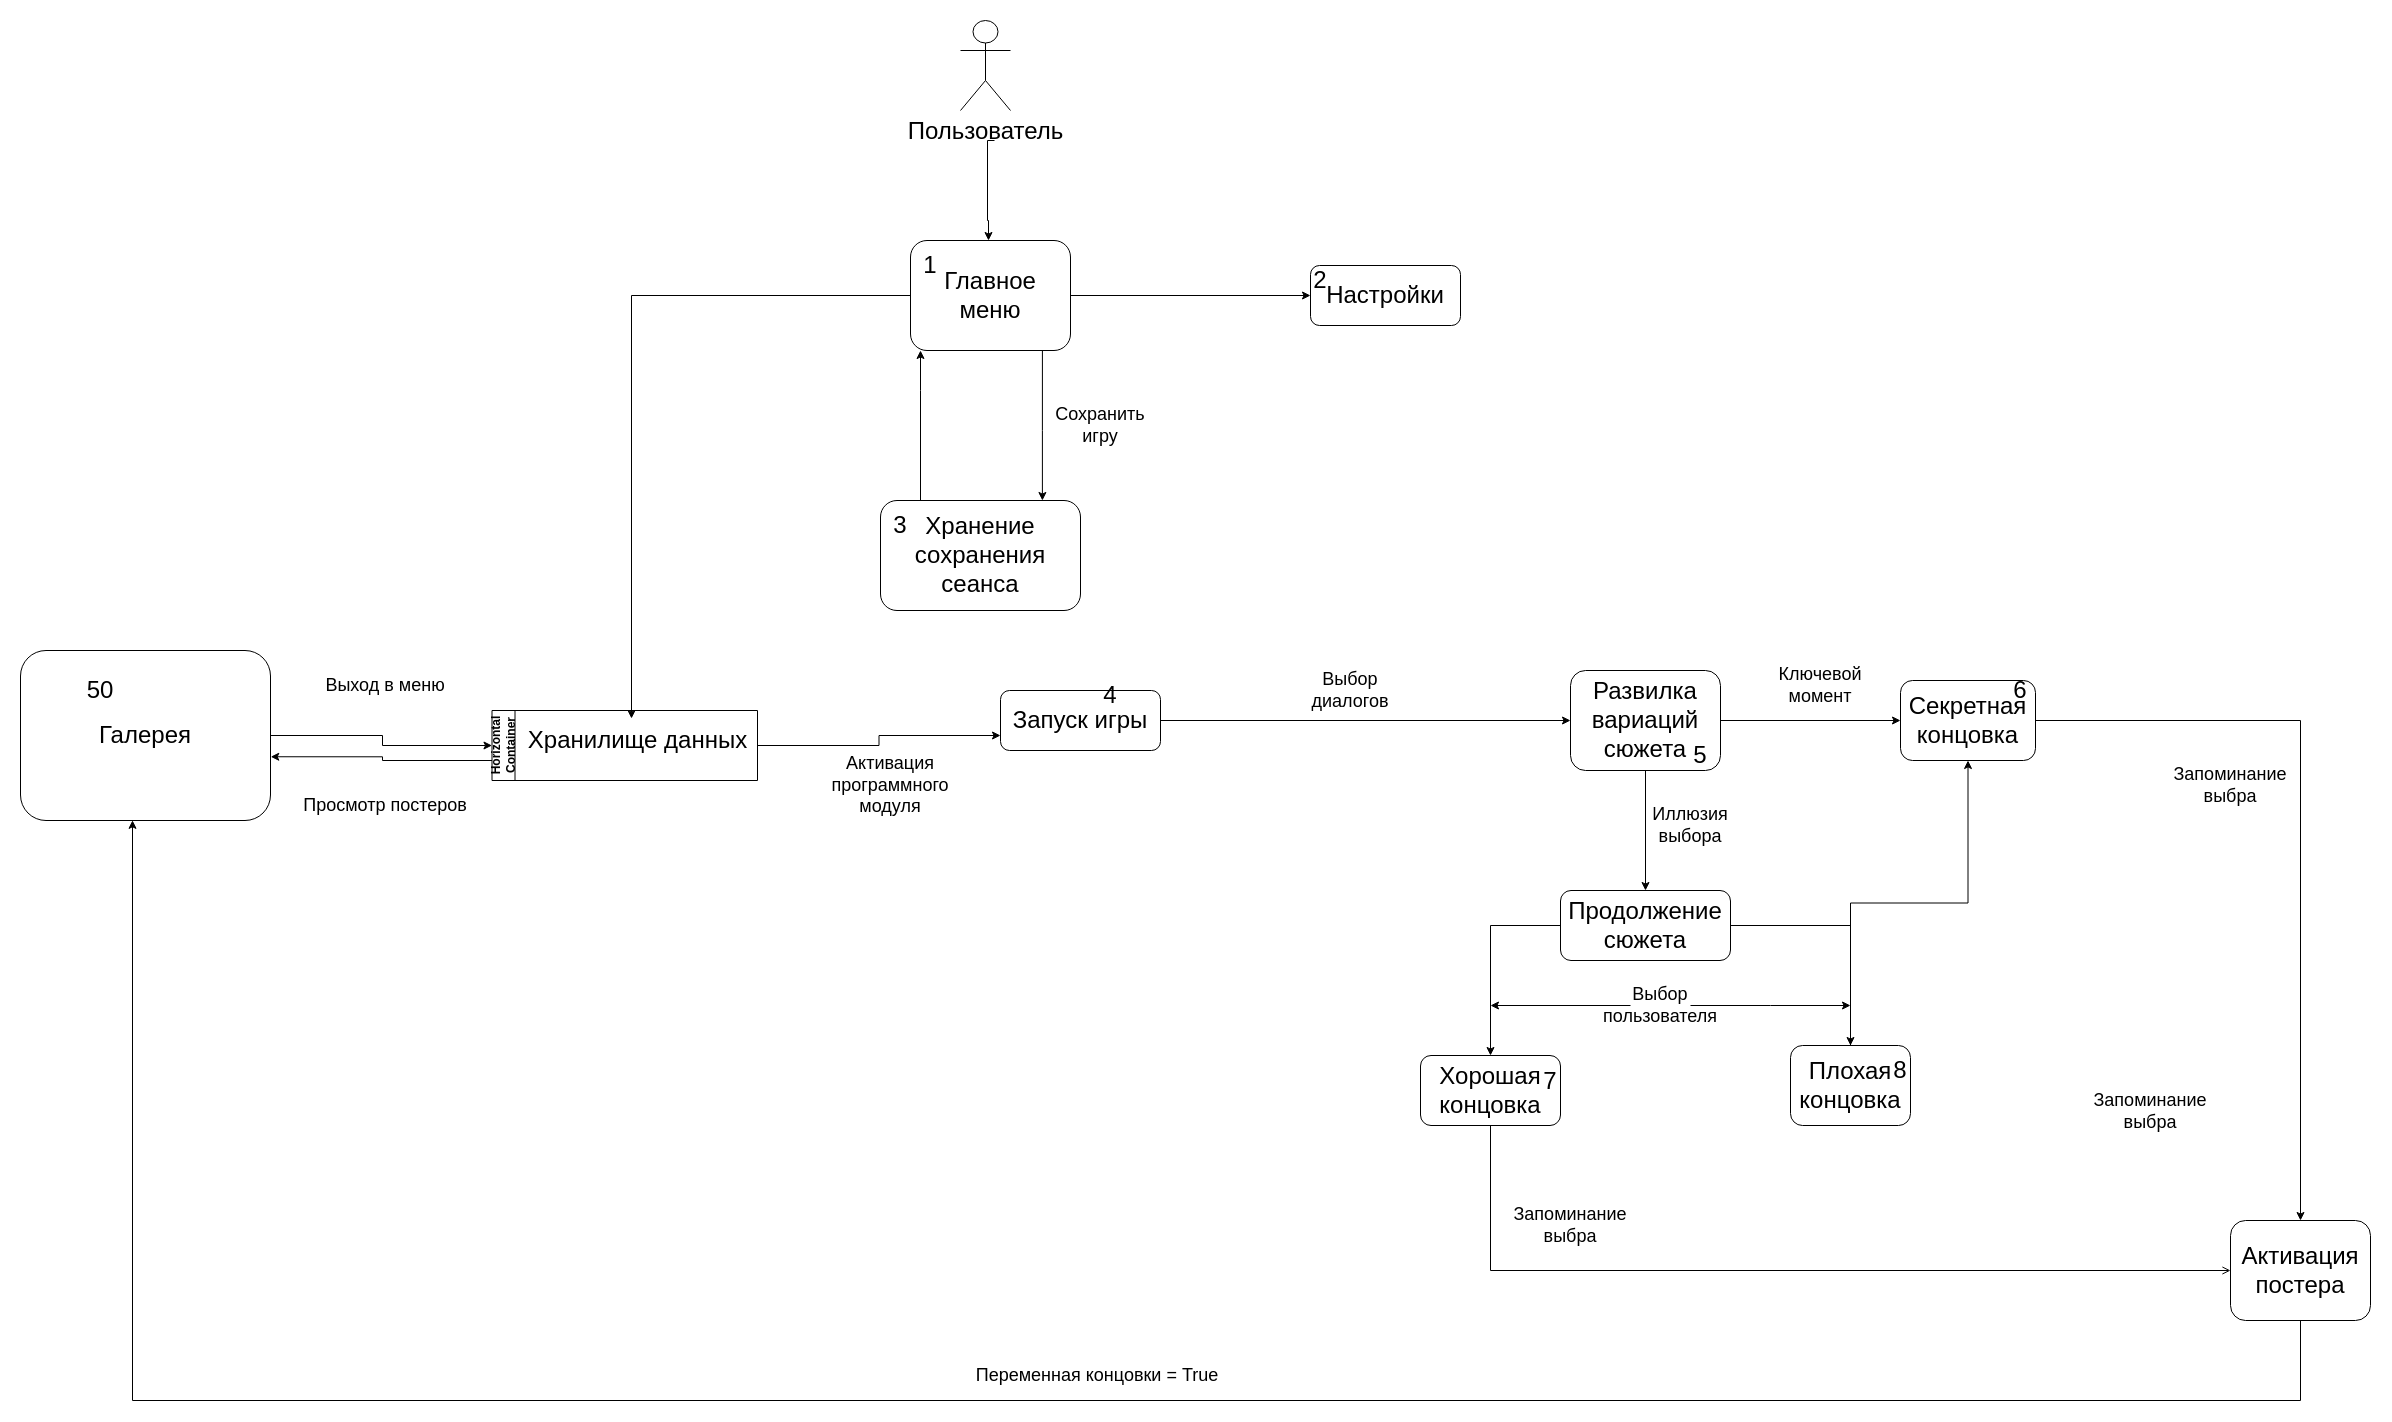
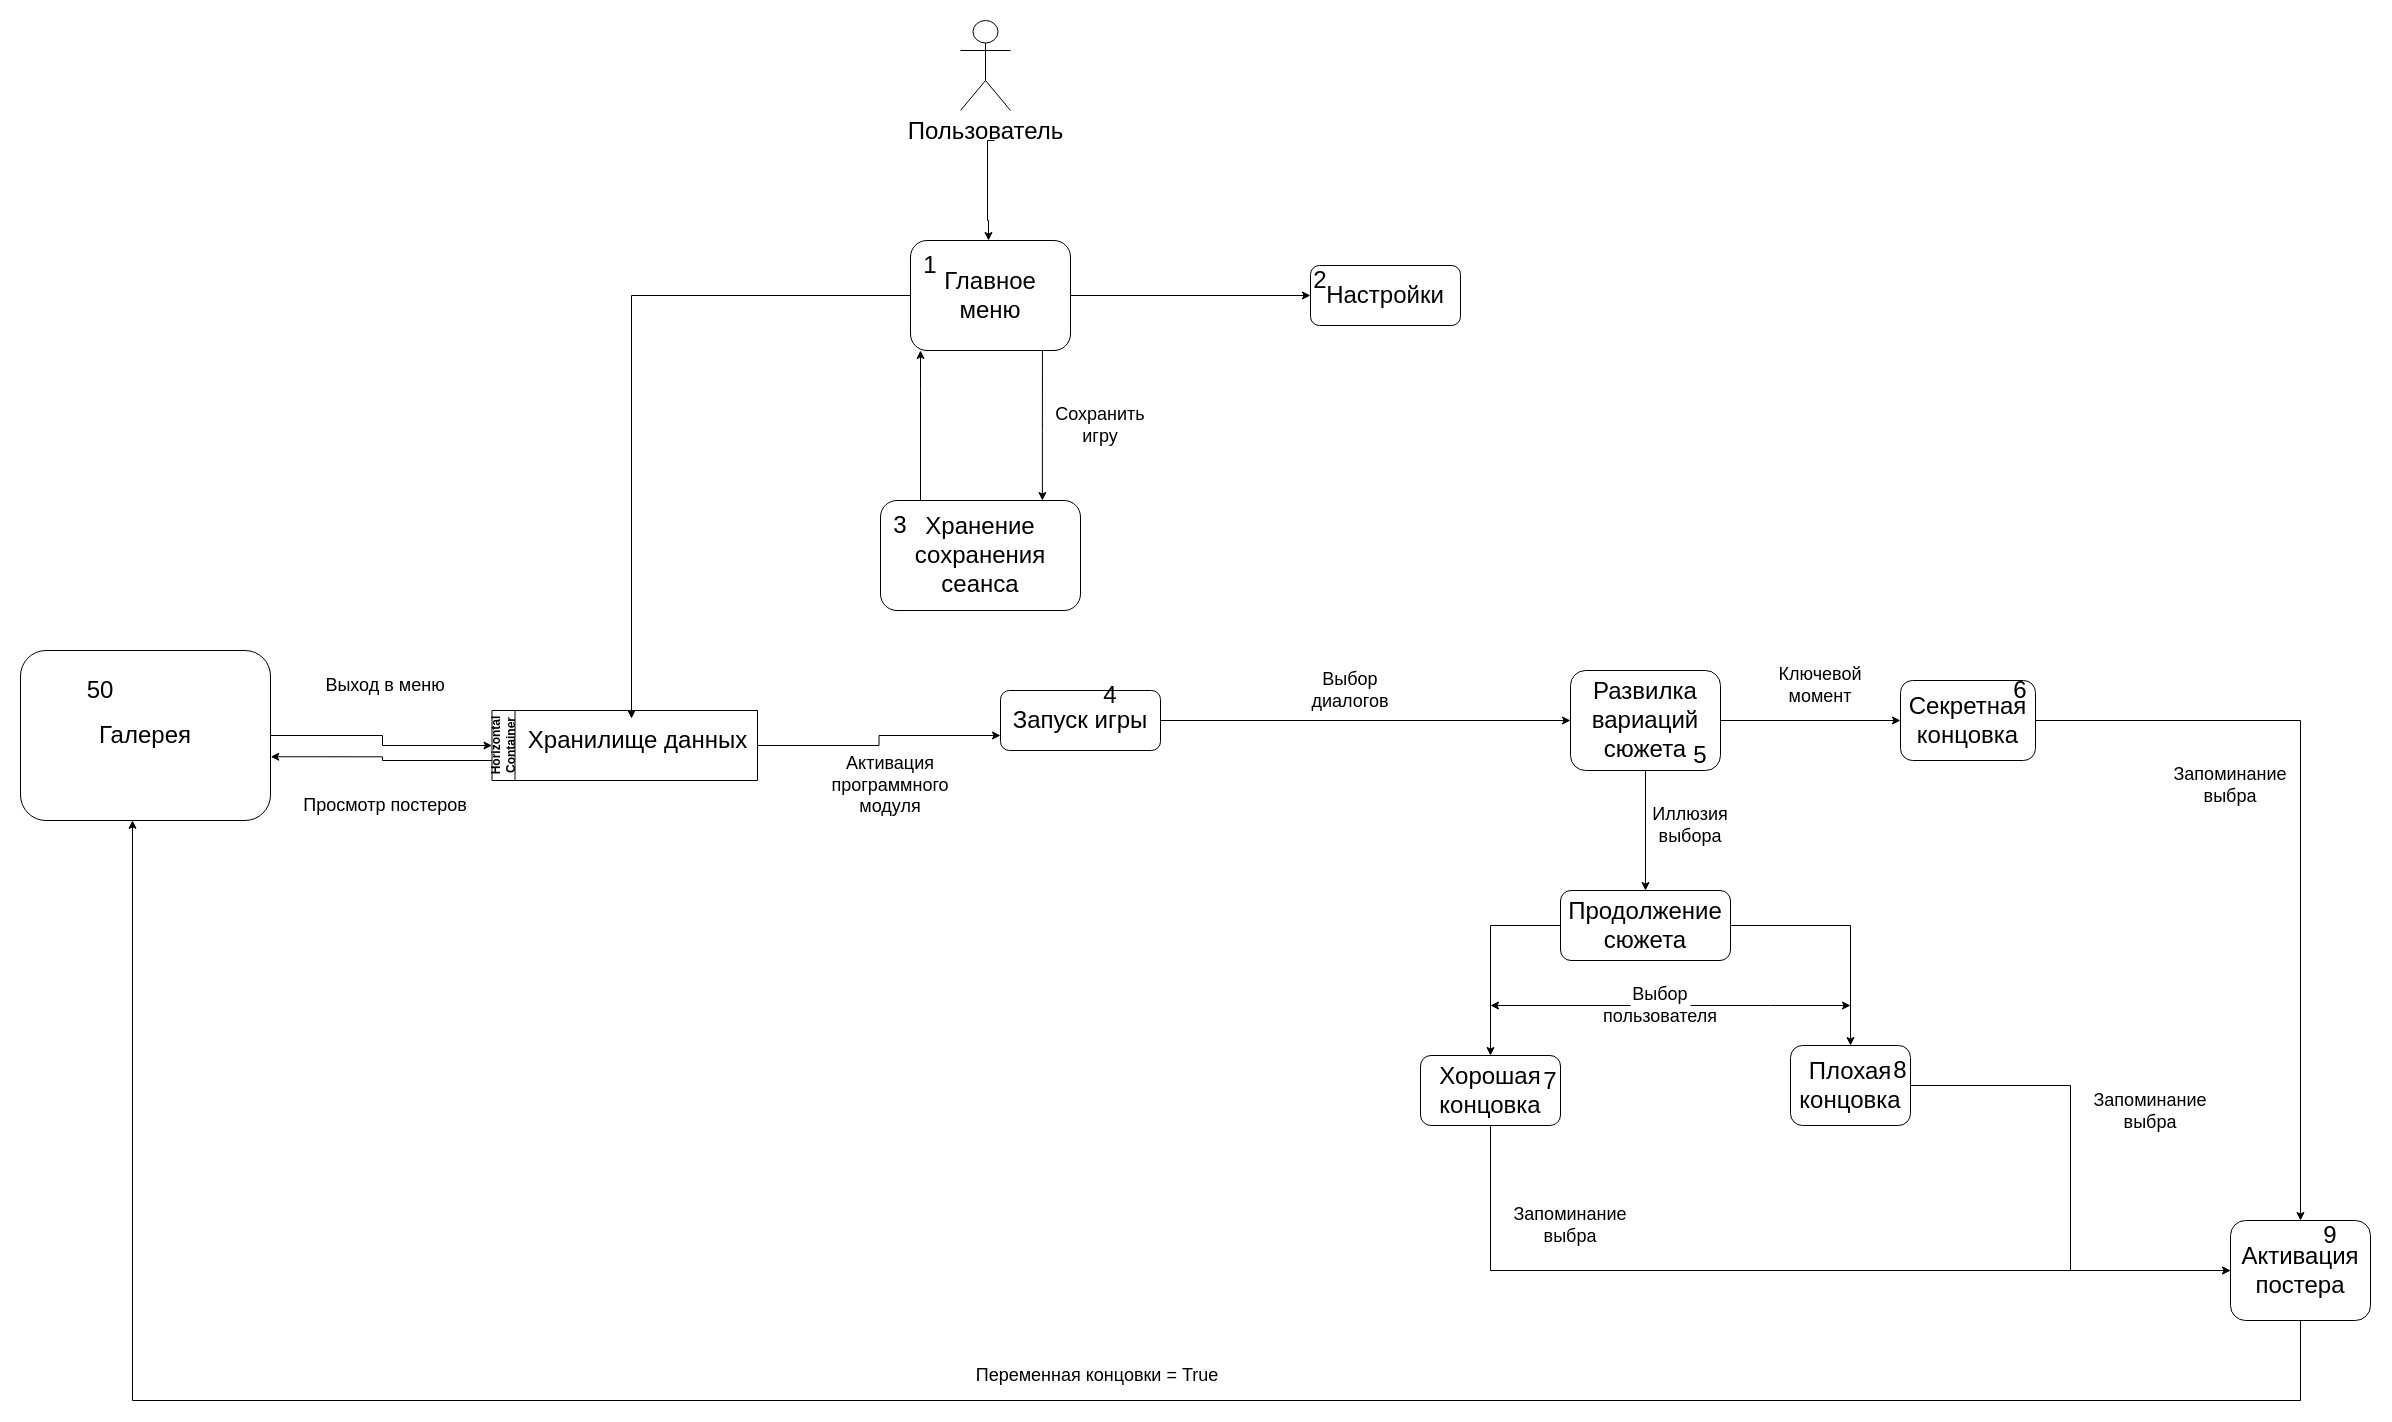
- <mxCell id="22" style="edgeStyle=orthogonalEdgeStyle;rounded=0;orthogonalLoop=1;jettySize=auto;html=1;" parent="1" source="23" target="17" edge="1"><mxGeometry relative="1" as="geometry" /></mxCell>
+ <mxCell id="22" style="edgeStyle=orthogonalEdgeStyle;rounded=0;orthogonalLoop=1;jettySize=auto;html=1;entryX=0;entryY=0.5;entryDx=0;entryDy=0;" parent="1" source="23" target="29" edge="1"><mxGeometry relative="1" as="geometry" /></mxCell>
+ <mxCell id="56" value="&lt;font style=&quot;font-size: 24px;&quot;&gt;9&lt;/font&gt;" style="text;html=1;strokeColor=none;fillColor=none;align=center;verticalAlign=middle;whiteSpace=wrap;rounded=0;" parent="1" vertex="1"><mxGeometry x="2300" y="1220" width="60" height="30" as="geometry" /></mxCell>
